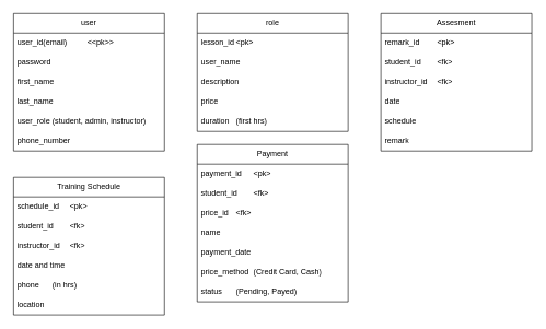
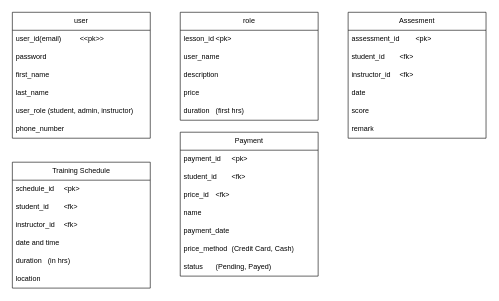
- <mxCell id="31" value="remark_id&lt;span style=&quot;white-space: pre;&quot;&gt;&#09;&lt;/span&gt;&amp;lt;pk&amp;gt;" style="text;strokeColor=none;fillColor=none;align=left;verticalAlign=middle;spacingLeft=4;spacingRight=4;overflow=hidden;points=[[0,0.5],[1,0.5]];portConstraint=eastwest;rotatable=0;whiteSpace=wrap;html=1;" parent="30" vertex="1"><mxGeometry y="30" width="230" height="30" as="geometry" /></mxCell>
+ <mxCell id="31" value="assessment_id&lt;span style=&quot;white-space: pre;&quot;&gt;&#09;&lt;/span&gt;&amp;lt;pk&amp;gt;" style="text;strokeColor=none;fillColor=none;align=left;verticalAlign=middle;spacingLeft=4;spacingRight=4;overflow=hidden;points=[[0,0.5],[1,0.5]];portConstraint=eastwest;rotatable=0;whiteSpace=wrap;html=1;" parent="30" vertex="1"><mxGeometry y="30" width="230" height="30" as="geometry" /></mxCell>
- <mxCell id="35" value="schedule" style="text;strokeColor=none;fillColor=none;align=left;verticalAlign=middle;spacingLeft=4;spacingRight=4;overflow=hidden;points=[[0,0.5],[1,0.5]];portConstraint=eastwest;rotatable=0;whiteSpace=wrap;html=1;" parent="30" vertex="1"><mxGeometry y="150" width="230" height="30" as="geometry" /></mxCell>
+ <mxCell id="35" value="score" style="text;strokeColor=none;fillColor=none;align=left;verticalAlign=middle;spacingLeft=4;spacingRight=4;overflow=hidden;points=[[0,0.5],[1,0.5]];portConstraint=eastwest;rotatable=0;whiteSpace=wrap;html=1;" parent="30" vertex="1"><mxGeometry y="150" width="230" height="30" as="geometry" /></mxCell>
- <mxCell id="14" value="phone &lt;span style=&quot;white-space: pre;&quot;&gt;&#09;&lt;/span&gt;(in hrs)" style="text;strokeColor=none;fillColor=none;align=left;verticalAlign=middle;spacingLeft=4;spacingRight=4;overflow=hidden;points=[[0,0.5],[1,0.5]];portConstraint=eastwest;rotatable=0;whiteSpace=wrap;html=1;" parent="9" vertex="1"><mxGeometry y="150" width="230" height="30" as="geometry" /></mxCell>
+ <mxCell id="14" value="duration &lt;span style=&quot;white-space: pre;&quot;&gt;&#09;&lt;/span&gt;(in hrs)" style="text;strokeColor=none;fillColor=none;align=left;verticalAlign=middle;spacingLeft=4;spacingRight=4;overflow=hidden;points=[[0,0.5],[1,0.5]];portConstraint=eastwest;rotatable=0;whiteSpace=wrap;html=1;" parent="9" vertex="1"><mxGeometry y="150" width="230" height="30" as="geometry" /></mxCell>
